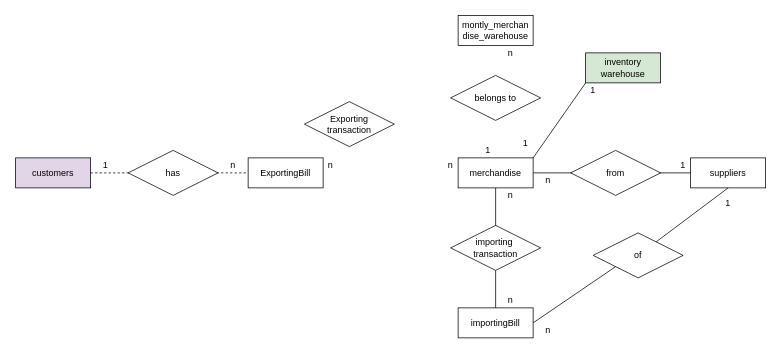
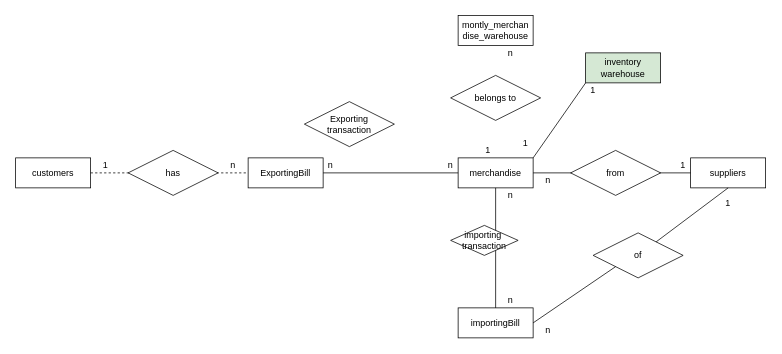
- <mxCell id="4" value="customers" style="whiteSpace=wrap;html=1;align=center;fillColor=#e1d5e7;" vertex="1" parent="1"><mxGeometry x="20" y="210" width="100" height="40" as="geometry" /></mxCell>
+ <mxCell id="4" value="customers" style="whiteSpace=wrap;html=1;align=center;" vertex="1" parent="1"><mxGeometry x="20" y="210" width="100" height="40" as="geometry" /></mxCell>
+ <mxCell id="14" value="" style="endArrow=none;html=1;exitX=1;exitY=0.5;exitDx=0;exitDy=0;entryX=0;entryY=0.5;entryDx=0;entryDy=0;" edge="1" parent="1" source="8" target="2"><mxGeometry width="50" height="50" relative="1" as="geometry"><mxPoint x="550" y="290" as="sourcePoint" /><mxPoint x="600" y="240" as="targetPoint" /></mxGeometry></mxCell>
- <mxCell id="19" value="importing&amp;nbsp;&lt;br&gt;transaction" style="shape=rhombus;perimeter=rhombusPerimeter;whiteSpace=wrap;html=1;align=center;" vertex="1" parent="1"><mxGeometry x="600" y="300" width="120" height="60" as="geometry" /></mxCell>
+ <mxCell id="19" value="importing&amp;nbsp;&lt;br&gt;transaction" style="shape=rhombus;perimeter=rhombusPerimeter;whiteSpace=wrap;html=1;align=center;" vertex="1" parent="1"><mxGeometry x="600" y="300" width="90" height="40" as="geometry" /></mxCell>
